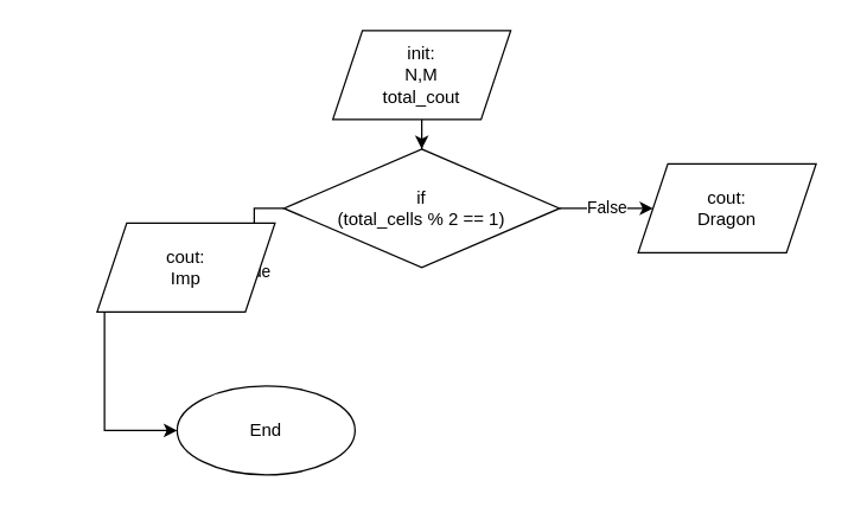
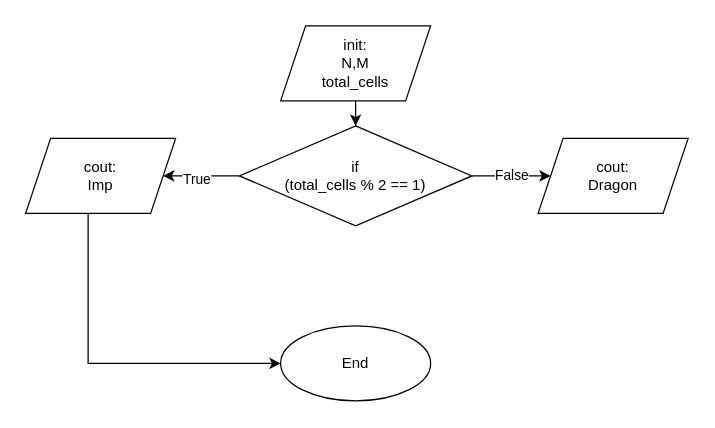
- <mxCell id="3" value="init:&lt;div&gt;N,M&lt;/div&gt;&lt;div&gt;total_cout&lt;/div&gt;" style="shape=parallelogram;perimeter=parallelogramPerimeter;whiteSpace=wrap;html=1;fixedSize=1;" vertex="1" parent="1"><mxGeometry x="224" y="20" width="120" height="60" as="geometry" /></mxCell>
+ <mxCell id="3" value="init:&lt;div&gt;N,M&lt;/div&gt;&lt;div&gt;total_cells&lt;/div&gt;" style="shape=parallelogram;perimeter=parallelogramPerimeter;whiteSpace=wrap;html=1;fixedSize=1;" vertex="1" parent="1"><mxGeometry x="224" y="20" width="120" height="60" as="geometry" /></mxCell>
- <mxCell id="9" value="cout:&lt;div&gt;Imp&lt;/div&gt;" style="shape=parallelogram;perimeter=parallelogramPerimeter;whiteSpace=wrap;html=1;fixedSize=1;" vertex="1" parent="1"><mxGeometry x="65" y="150" width="120" height="60" as="geometry" /></mxCell>
+ <mxCell id="9" value="cout:&lt;div&gt;Imp&lt;/div&gt;" style="shape=parallelogram;perimeter=parallelogramPerimeter;whiteSpace=wrap;html=1;fixedSize=1;" vertex="1" parent="1"><mxGeometry x="20" y="110" width="120" height="60" as="geometry" /></mxCell>
- <mxCell id="11" value="End" style="ellipse;whiteSpace=wrap;html=1;" vertex="1" parent="1"><mxGeometry x="119" y="260" width="120" height="60" as="geometry" /></mxCell>
+ <mxCell id="11" value="End" style="ellipse;whiteSpace=wrap;html=1;" vertex="1" parent="1"><mxGeometry x="224" y="260" width="120" height="60" as="geometry" /></mxCell>
